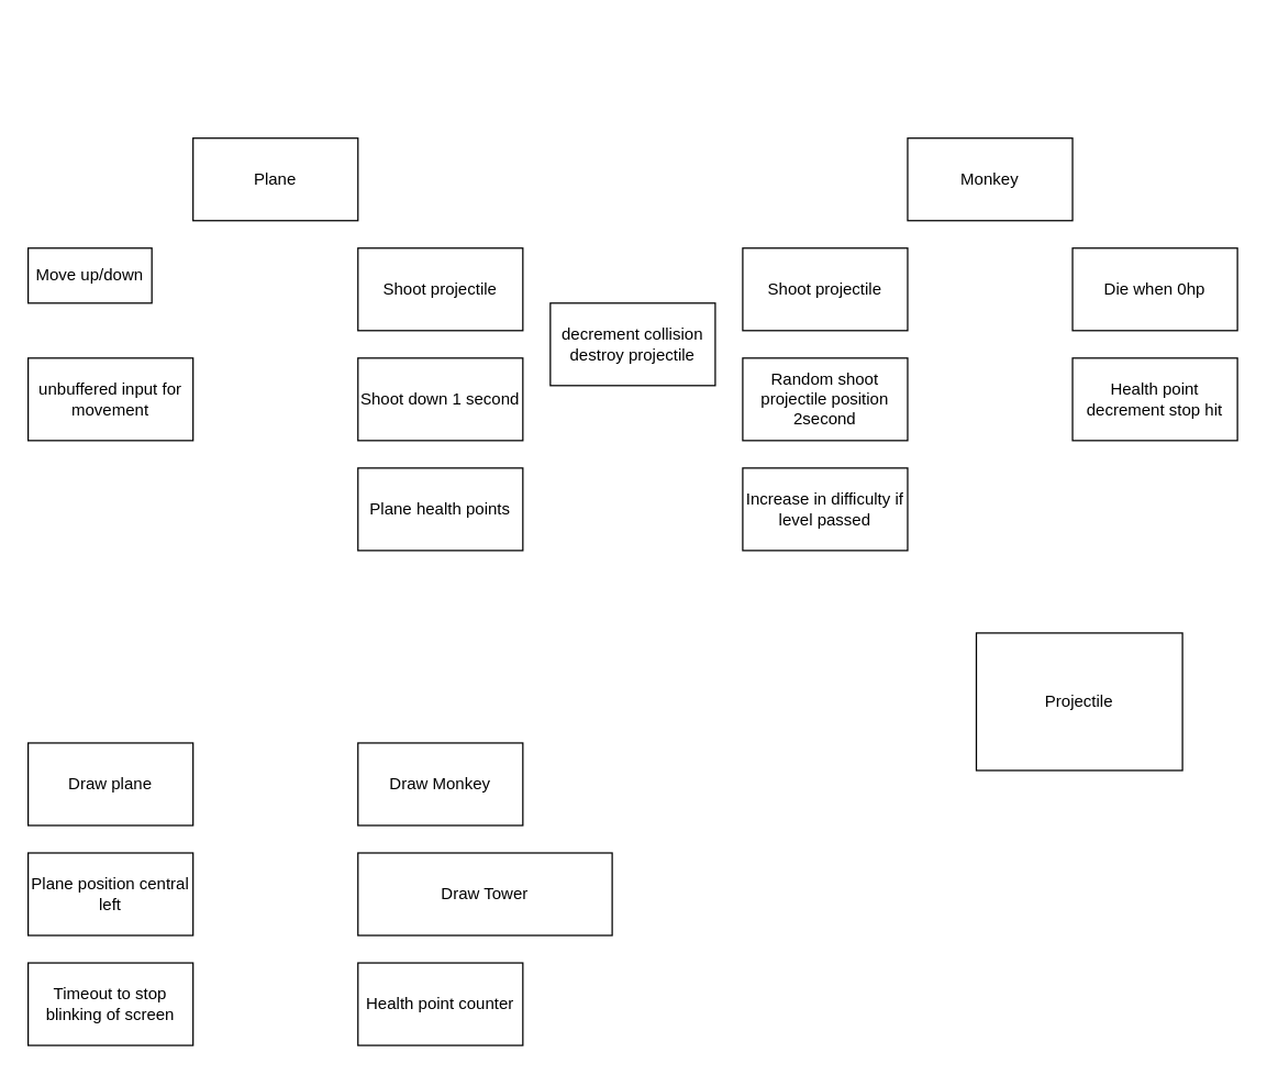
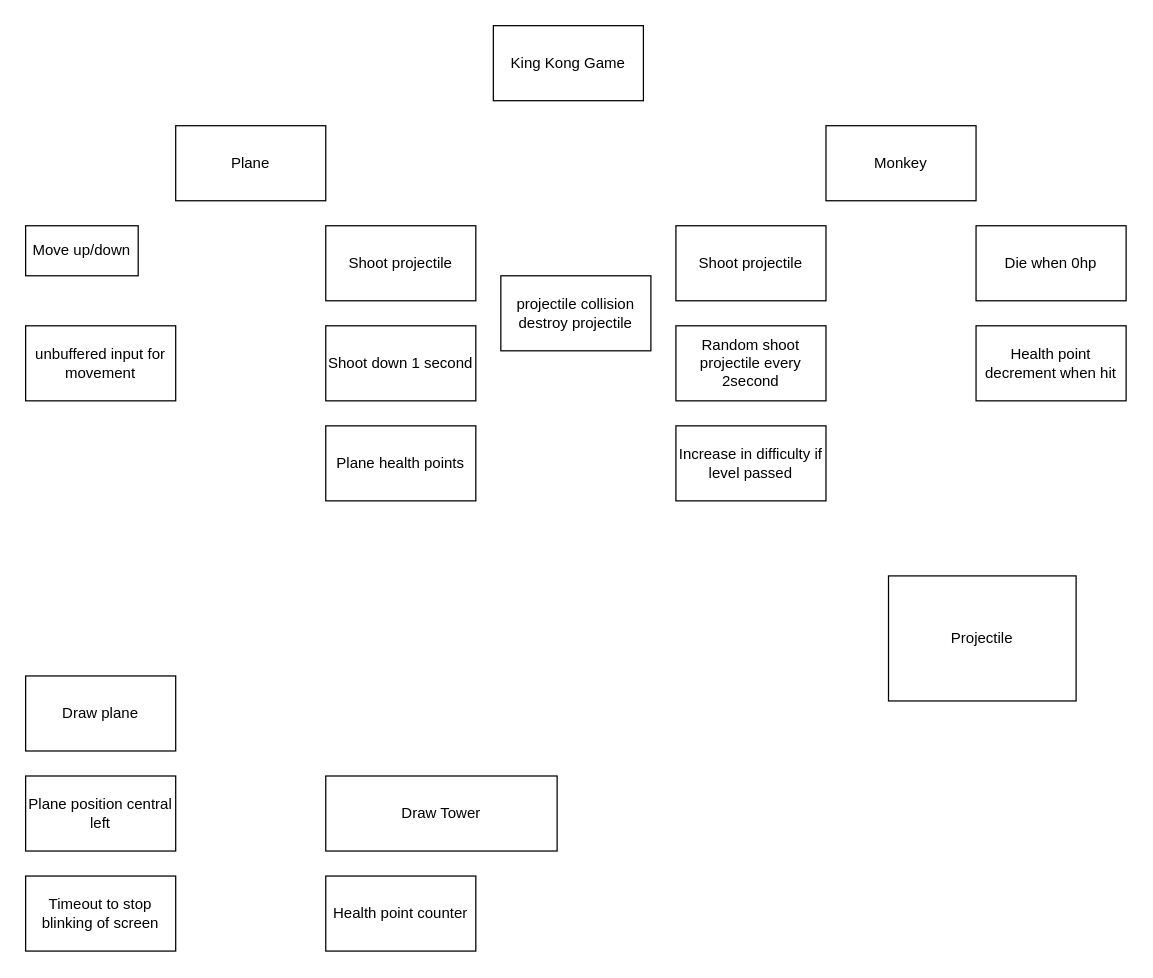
+ <mxCell id="3" value="King Kong Game" style="rounded=0;whiteSpace=wrap;html=1;" parent="1" vertex="1"><mxGeometry x="394" y="20" width="120" height="60" as="geometry" /></mxCell>
- <mxCell id="13" value="decrement collision destroy projectile" style="whiteSpace=wrap;html=1;" parent="1" vertex="1"><mxGeometry x="400" y="220" width="120" height="60" as="geometry" /></mxCell>
+ <mxCell id="13" value="projectile collision destroy projectile" style="whiteSpace=wrap;html=1;" parent="1" vertex="1"><mxGeometry x="400" y="220" width="120" height="60" as="geometry" /></mxCell>
- <mxCell id="11" value="Random shoot projectile position 2second" style="whiteSpace=wrap;html=1;" parent="1" vertex="1"><mxGeometry x="540" y="260" width="120" height="60" as="geometry" /></mxCell>
+ <mxCell id="11" value="Random shoot projectile every 2second" style="whiteSpace=wrap;html=1;" parent="1" vertex="1"><mxGeometry x="540" y="260" width="120" height="60" as="geometry" /></mxCell>
- <mxCell id="12" value="Health point decrement stop hit" style="whiteSpace=wrap;html=1;" parent="1" vertex="1"><mxGeometry x="780" y="260" width="120" height="60" as="geometry" /></mxCell>
+ <mxCell id="12" value="Health point decrement when hit" style="whiteSpace=wrap;html=1;" parent="1" vertex="1"><mxGeometry x="780" y="260" width="120" height="60" as="geometry" /></mxCell>
- <mxCell id="14" value="Draw Monkey" style="whiteSpace=wrap;html=1;" parent="1" vertex="1"><mxGeometry x="260" y="540" width="120" height="60" as="geometry" /></mxCell>
